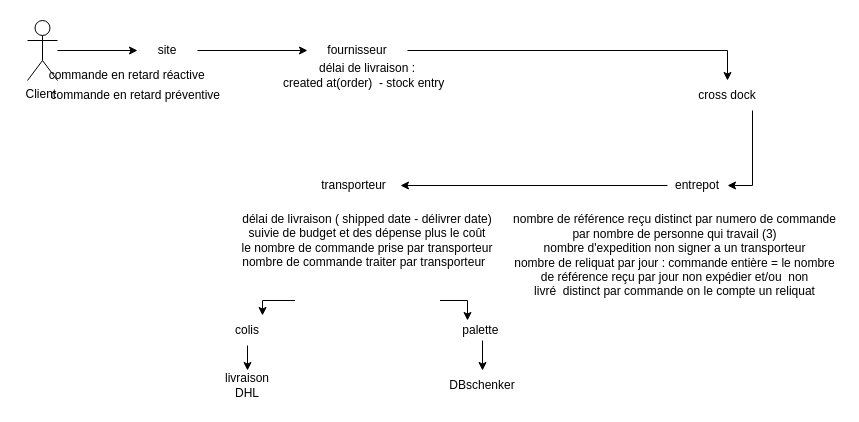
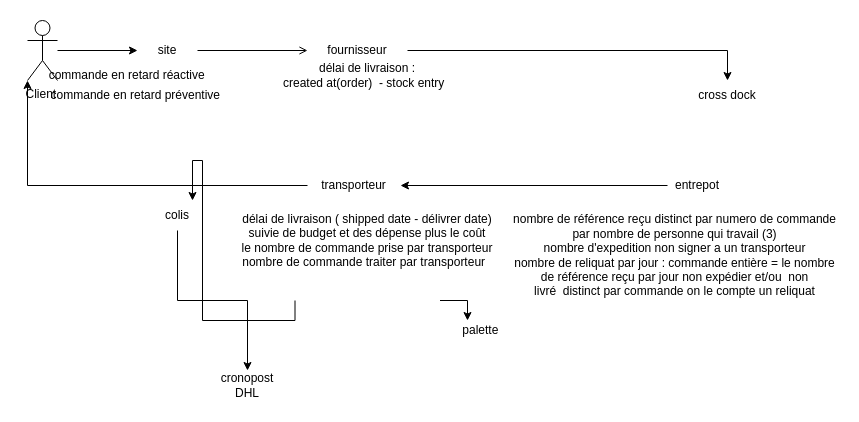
- <mxCell id="4" style="edgeStyle=orthogonalEdgeStyle;rounded=0;orthogonalLoop=1;jettySize=auto;html=1;" edge="1" parent="1" source="5" target="7"><mxGeometry relative="1" as="geometry" /></mxCell>
+ <mxCell id="4" style="edgeStyle=orthogonalEdgeStyle;rounded=0;orthogonalLoop=1;jettySize=auto;html=1;endArrow=open;" edge="1" parent="1" source="5" target="7"><mxGeometry relative="1" as="geometry" /></mxCell>
- <mxCell id="9" style="edgeStyle=orthogonalEdgeStyle;rounded=0;orthogonalLoop=1;jettySize=auto;html=1;exitX=0.75;exitY=1;exitDx=0;exitDy=0;entryX=1;entryY=0.5;entryDx=0;entryDy=0;" edge="1" parent="1" source="10" target="13"><mxGeometry relative="1" as="geometry" /></mxCell>
+ <mxCell id="15" style="edgeStyle=orthogonalEdgeStyle;rounded=0;orthogonalLoop=1;jettySize=auto;html=1;exitX=0;exitY=0.5;exitDx=0;exitDy=0;entryX=0;entryY=1;entryDx=0;entryDy=0;entryPerimeter=0;" edge="1" parent="1" source="16" target="3"><mxGeometry relative="1" as="geometry" /></mxCell>
- <mxCell id="22" value="colis" style="text;html=1;strokeColor=none;fillColor=none;align=center;verticalAlign=middle;whiteSpace=wrap;rounded=0;" vertex="1" parent="1"><mxGeometry x="217" y="315" width="60" height="30" as="geometry" /></mxCell>
+ <mxCell id="22" value="colis" style="text;html=1;strokeColor=none;fillColor=none;align=center;verticalAlign=middle;whiteSpace=wrap;rounded=0;" vertex="1" parent="1"><mxGeometry x="147" y="200" width="60" height="30" as="geometry" /></mxCell>
- <mxCell id="23" style="edgeStyle=orthogonalEdgeStyle;rounded=0;orthogonalLoop=1;jettySize=auto;html=1;exitX=0.5;exitY=1;exitDx=0;exitDy=0;" edge="1" parent="1" source="24" target="25"><mxGeometry relative="1" as="geometry" /></mxCell>
- <mxCell id="26" value="livraison&lt;br&gt;DHL" style="text;html=1;strokeColor=none;fillColor=none;align=center;verticalAlign=middle;whiteSpace=wrap;rounded=0;" vertex="1" parent="1"><mxGeometry x="197" y="370" width="100" height="30" as="geometry" /></mxCell>
+ <mxCell id="26" value="cronopost&lt;br&gt;DHL" style="text;html=1;strokeColor=none;fillColor=none;align=center;verticalAlign=middle;whiteSpace=wrap;rounded=0;" vertex="1" parent="1"><mxGeometry x="197" y="370" width="100" height="30" as="geometry" /></mxCell>
- <mxCell id="25" value="DBschenker" style="text;html=1;strokeColor=none;fillColor=none;align=center;verticalAlign=middle;whiteSpace=wrap;rounded=0;" vertex="1" parent="1"><mxGeometry x="432" y="370" width="100" height="30" as="geometry" /></mxCell>
